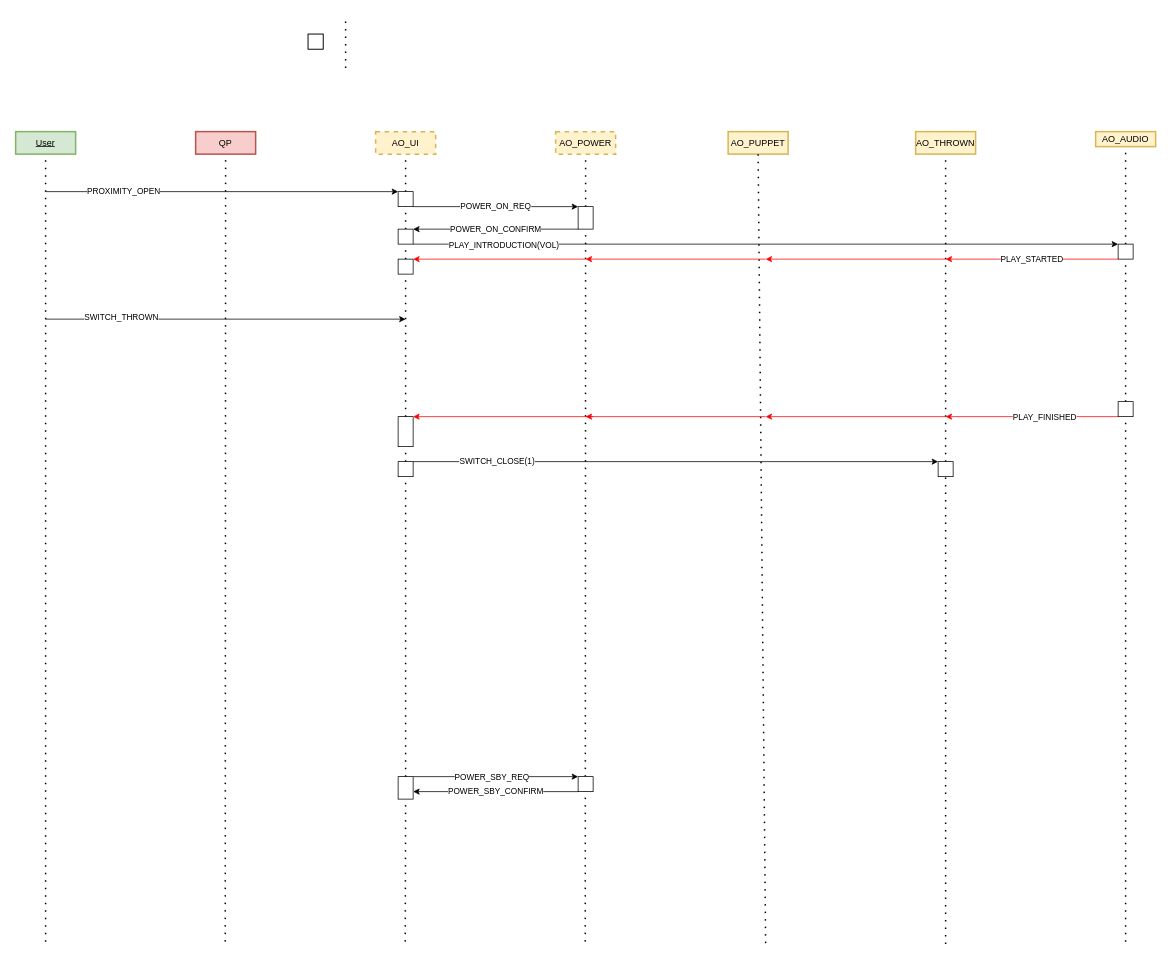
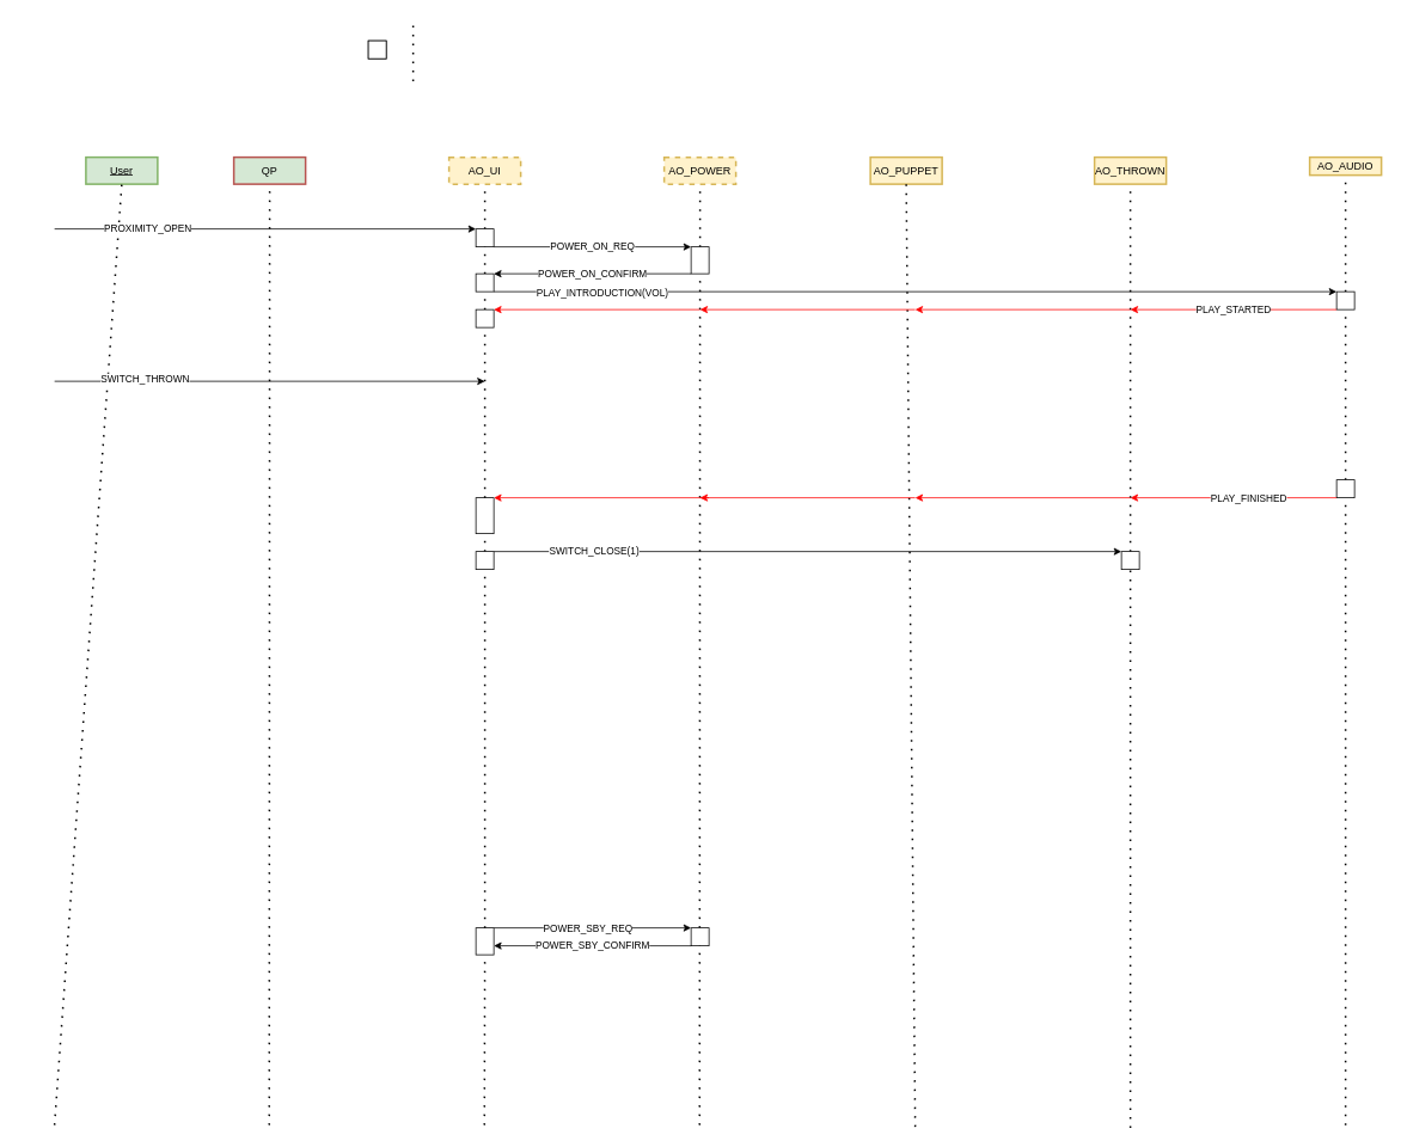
- <mxCell id="2" value="&lt;u&gt;User&lt;/u&gt;" style="rounded=0;whiteSpace=wrap;html=1;fillColor=#d5e8d4;strokeColor=#82b366;strokeWidth=2;" vertex="1" parent="1"><mxGeometry x="20" y="175" width="80" height="30" as="geometry" /></mxCell>
+ <mxCell id="2" value="&lt;u&gt;User&lt;/u&gt;" style="rounded=0;whiteSpace=wrap;html=1;fillColor=#d5e8d4;strokeColor=#82b366;strokeWidth=2;" vertex="1" parent="1"><mxGeometry x="95" y="175" width="80" height="30" as="geometry" /></mxCell>
- <mxCell id="4" value="QP" style="rounded=0;whiteSpace=wrap;html=1;strokeWidth=2;fillColor=#f8cecc;strokeColor=#b85450;" vertex="1" parent="1"><mxGeometry x="260" y="175" width="80" height="30" as="geometry" /></mxCell>
+ <mxCell id="4" value="QP" style="rounded=0;whiteSpace=wrap;html=1;strokeWidth=2;fillColor=#d5e8d4;strokeColor=#b85450;" vertex="1" parent="1"><mxGeometry x="260" y="175" width="80" height="30" as="geometry" /></mxCell>
